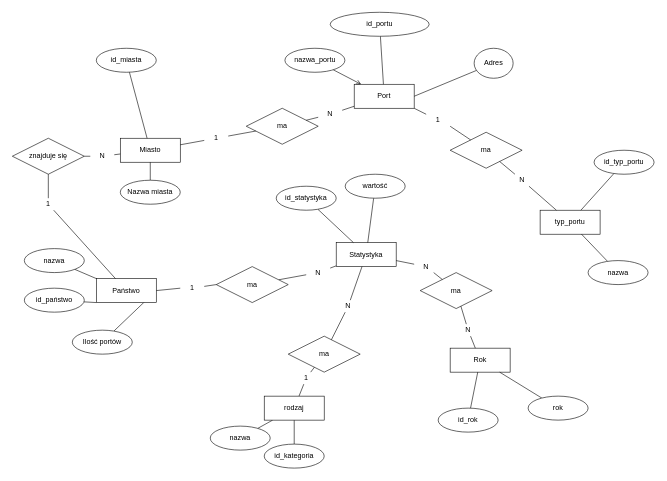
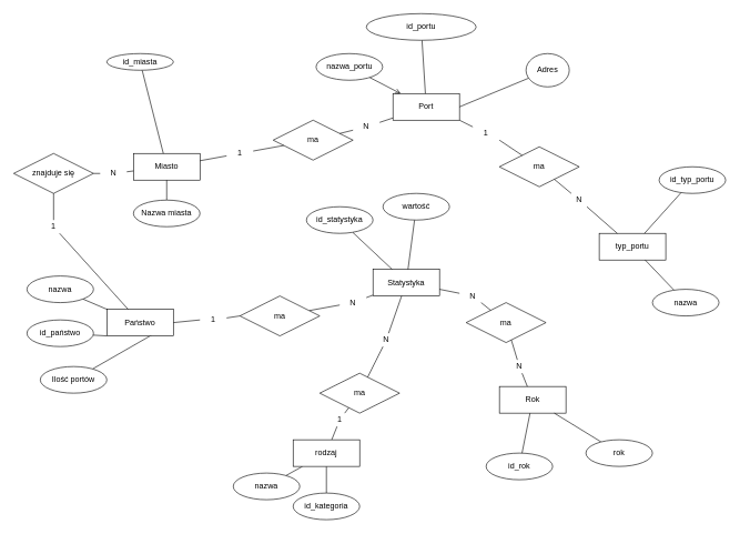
- <mxCell id="14" value="id_miasta" style="ellipse;whiteSpace=wrap;html=1;align=center;" parent="1" vertex="1"><mxGeometry x="160" y="80" width="100" height="40" as="geometry" /></mxCell>
+ <mxCell id="14" value="id_miasta" style="ellipse;whiteSpace=wrap;html=1;align=center;" parent="1" vertex="1"><mxGeometry x="160" y="80" width="100" height="25" as="geometry" /></mxCell>
- <mxCell id="6" value="Ilość portów" style="ellipse;whiteSpace=wrap;html=1;align=center;" parent="1" vertex="1"><mxGeometry x="120" y="550" width="100" height="40" as="geometry" /></mxCell>
+ <mxCell id="6" value="Ilość portów" style="ellipse;whiteSpace=wrap;html=1;align=center;" parent="1" vertex="1"><mxGeometry x="60" y="550" width="100" height="40" as="geometry" /></mxCell>
